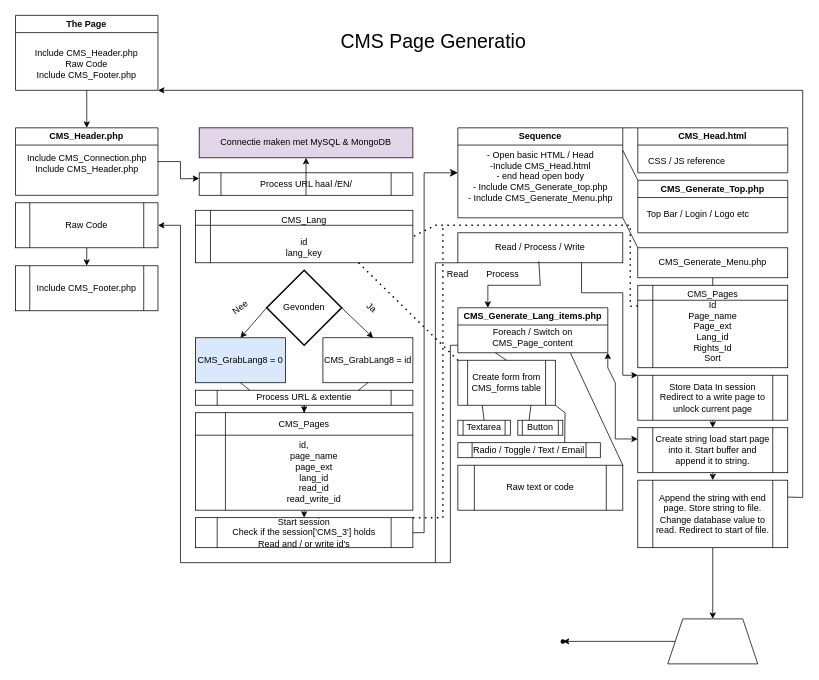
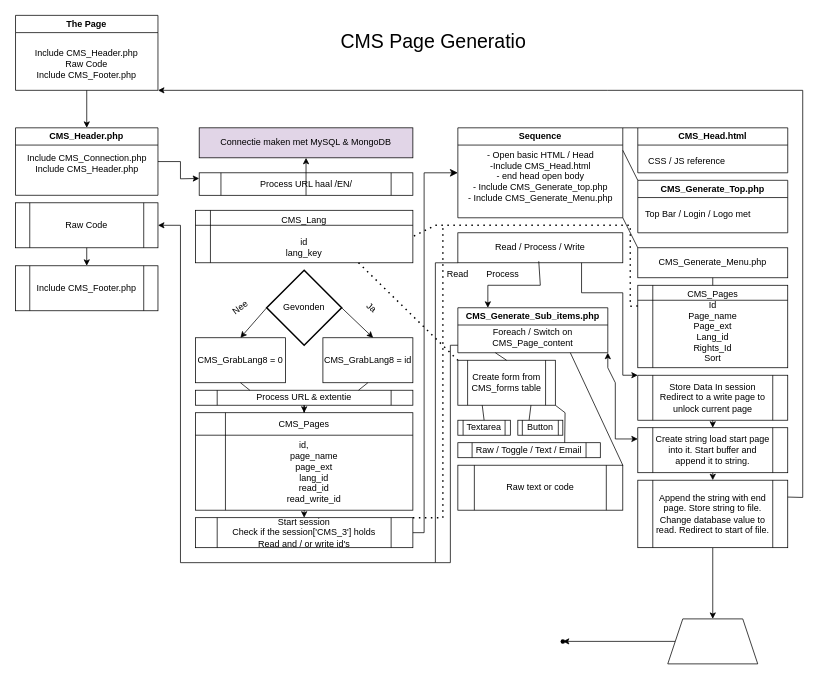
- <mxCell id="23" value="Top Bar / Login / Logo etc" style="text;html=1;align=center;verticalAlign=middle;resizable=0;points=[];autosize=1;strokeColor=none;fillColor=none;" parent="22" vertex="1"><mxGeometry y="30" width="160" height="30" as="geometry" /></mxCell>
+ <mxCell id="23" value="Top Bar / Login / Logo met" style="text;html=1;align=center;verticalAlign=middle;resizable=0;points=[];autosize=1;strokeColor=none;fillColor=none;" parent="22" vertex="1"><mxGeometry y="30" width="160" height="30" as="geometry" /></mxCell>
- <mxCell id="40" value="CMS_Generate_Lang_items.php" style="swimlane;whiteSpace=wrap;html=1;" vertex="1" parent="1"><mxGeometry x="610" y="410" width="200" height="60" as="geometry" /></mxCell>
+ <mxCell id="40" value="CMS_Generate_Sub_items.php" style="swimlane;whiteSpace=wrap;html=1;" vertex="1" parent="1"><mxGeometry x="610" y="410" width="200" height="60" as="geometry" /></mxCell>
- <mxCell id="10" value="CMS_GrabLang8 = 0" style="rounded=0;whiteSpace=wrap;html=1;fillColor=#dae8fc;" parent="1" vertex="1"><mxGeometry x="260" y="450" width="120" height="60" as="geometry" /></mxCell>
+ <mxCell id="10" value="CMS_GrabLang8 = 0" style="rounded=0;whiteSpace=wrap;html=1;" parent="1" vertex="1"><mxGeometry x="260" y="450" width="120" height="60" as="geometry" /></mxCell>
- <mxCell id="46" value="Radio / Toggle / Text / Email" style="shape=process;whiteSpace=wrap;html=1;backgroundOutline=1;" vertex="1" parent="1"><mxGeometry x="610" y="590" width="190" height="20" as="geometry" /></mxCell>
+ <mxCell id="46" value="Raw / Toggle / Text / Email" style="shape=process;whiteSpace=wrap;html=1;backgroundOutline=1;" vertex="1" parent="1"><mxGeometry x="610" y="590" width="190" height="20" as="geometry" /></mxCell>
